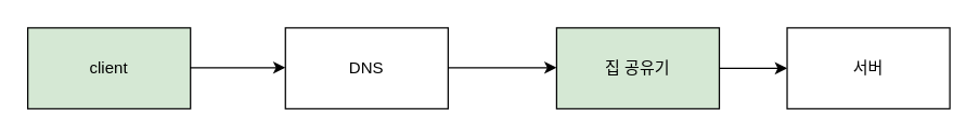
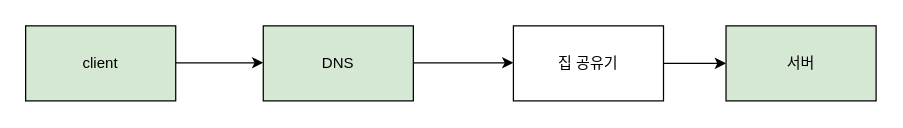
- <mxCell id="4" value="DNS" style="rounded=0;whiteSpace=wrap;html=1;" parent="1" vertex="1"><mxGeometry x="210" y="20" width="120" height="60" as="geometry" /></mxCell>
+ <mxCell id="4" value="DNS" style="rounded=0;whiteSpace=wrap;html=1;fillColor=#d5e8d4;" parent="1" vertex="1"><mxGeometry x="210" y="20" width="120" height="60" as="geometry" /></mxCell>
- <mxCell id="6" value="집 공유기" style="rounded=0;whiteSpace=wrap;html=1;fillColor=#d5e8d4;" parent="1" vertex="1"><mxGeometry x="410" y="20" width="120" height="60" as="geometry" /></mxCell>
+ <mxCell id="6" value="집 공유기" style="rounded=0;whiteSpace=wrap;html=1;" parent="1" vertex="1"><mxGeometry x="410" y="20" width="120" height="60" as="geometry" /></mxCell>
- <mxCell id="8" value="서버" style="rounded=0;whiteSpace=wrap;html=1;" parent="1" vertex="1"><mxGeometry x="580" y="20" width="120" height="60" as="geometry" /></mxCell>
+ <mxCell id="8" value="서버" style="rounded=0;whiteSpace=wrap;html=1;fillColor=#d5e8d4;" parent="1" vertex="1"><mxGeometry x="580" y="20" width="120" height="60" as="geometry" /></mxCell>
